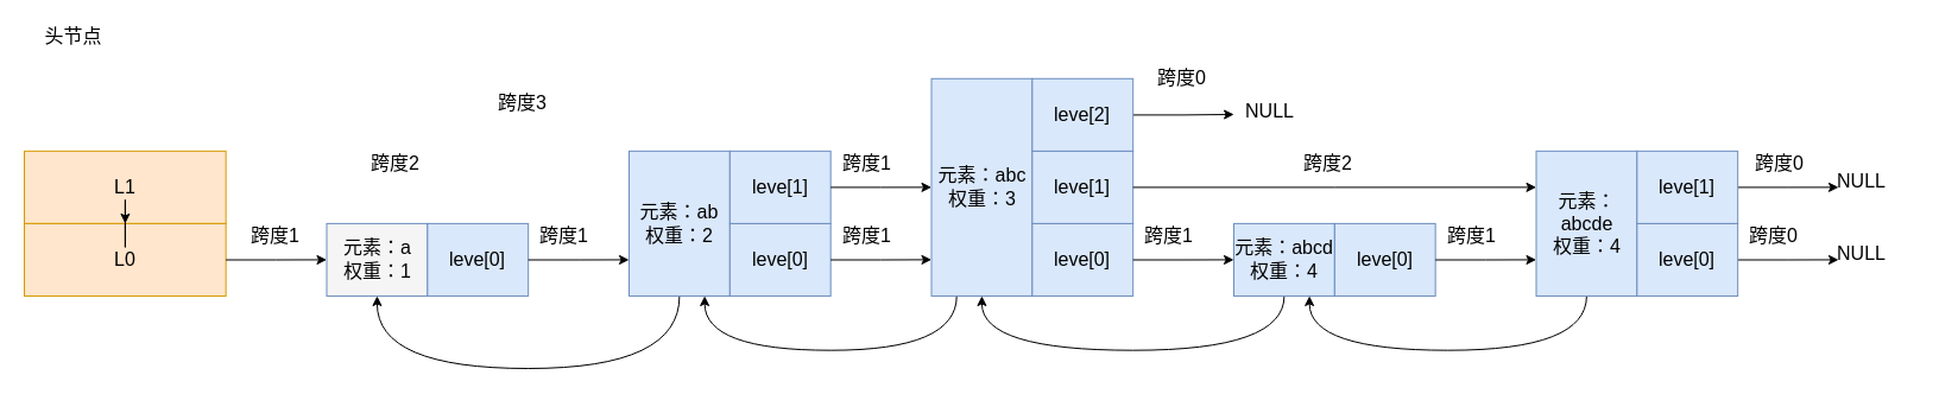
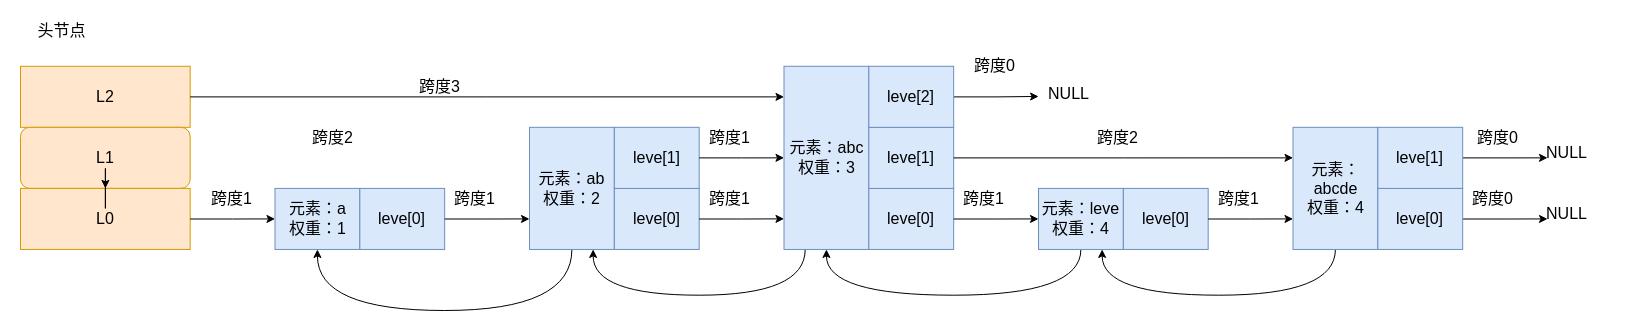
+ <mxCell id="3" value="L2" style="rounded=0;whiteSpace=wrap;html=1;fillColor=#ffe6cc;strokeColor=#d79b00;fontSize=16;" parent="2" vertex="1"><mxGeometry y="45.789" width="169.668" height="61.053" as="geometry" /></mxCell>
+ <mxCell id="17" style="edgeStyle=orthogonalEdgeStyle;rounded=0;orthogonalLoop=1;jettySize=auto;html=1;entryX=0;entryY=0.167;entryDx=0;entryDy=0;entryPerimeter=0;fontSize=16;" parent="2" source="3" target="16" edge="1"><mxGeometry as="geometry" /></mxCell>
- <mxCell id="4" value="L1" style="rounded=0;whiteSpace=wrap;html=1;fillColor=#ffe6cc;strokeColor=#d79b00;fontSize=16;" parent="2" vertex="1"><mxGeometry y="106.842" width="169.668" height="61.053" as="geometry" /></mxCell>
+ <mxCell id="4" value="L1" style="whiteSpace=wrap;html=1;fillColor=#ffe6cc;strokeColor=#d79b00;fontSize=16;rounded=1;" parent="2" vertex="1"><mxGeometry y="106.842" width="169.668" height="61.053" as="geometry" /></mxCell>
- <mxCell id="6" value="元素：a&lt;br&gt;权重：1" style="rounded=0;whiteSpace=wrap;html=1;fillColor=#f5f5f5;strokeColor=#6c8ebf;fontSize=16;" parent="2" vertex="1"><mxGeometry x="254.501" y="167.895" width="84.834" height="61.053" as="geometry" /></mxCell>
+ <mxCell id="6" value="元素：a&lt;br&gt;权重：1" style="rounded=0;whiteSpace=wrap;html=1;fillColor=#dae8fc;strokeColor=#6c8ebf;fontSize=16;" parent="2" vertex="1"><mxGeometry x="254.501" y="167.895" width="84.834" height="61.053" as="geometry" /></mxCell>
- <mxCell id="25" value="元素：abcd&lt;br&gt;权重：4" style="rounded=0;whiteSpace=wrap;html=1;fillColor=#dae8fc;strokeColor=#6c8ebf;fontSize=16;" parent="2" vertex="1"><mxGeometry x="1018.005" y="167.895" width="84.834" height="61.053" as="geometry" /></mxCell>
+ <mxCell id="25" value="元素：leve&lt;br&gt;权重：4" style="rounded=0;whiteSpace=wrap;html=1;fillColor=#dae8fc;strokeColor=#6c8ebf;fontSize=16;" parent="2" vertex="1"><mxGeometry x="1018.005" y="167.895" width="84.834" height="61.053" as="geometry" /></mxCell>
